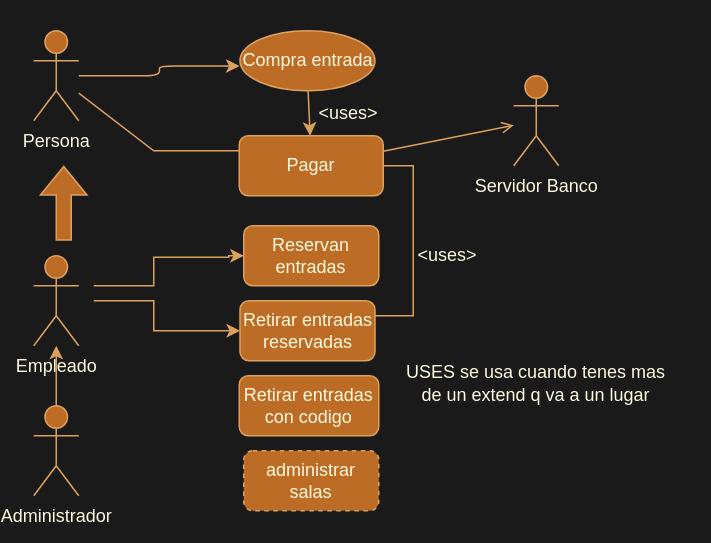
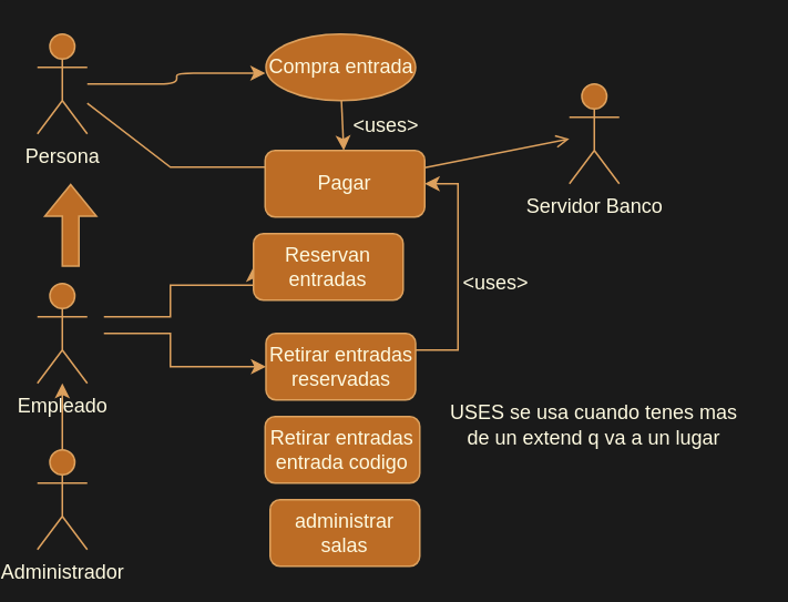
- <mxCell id="8" style="edgeStyle=orthogonalEdgeStyle;rounded=0;orthogonalLoop=1;jettySize=auto;html=1;strokeColor=#DDA15E;fontColor=default;fillColor=#BC6C25;labelBackgroundColor=none;entryX=1;entryY=0.5;entryDx=0;entryDy=0;endArrow=none;" edge="1" parent="1" source="9" target="12"><mxGeometry relative="1" as="geometry"><mxPoint x="300" y="120" as="targetPoint" /><Array as="points"><mxPoint x="273" y="210" /><mxPoint x="273" y="110" /></Array></mxGeometry></mxCell>
+ <mxCell id="8" style="edgeStyle=orthogonalEdgeStyle;rounded=0;orthogonalLoop=1;jettySize=auto;html=1;strokeColor=#DDA15E;fontColor=default;fillColor=#BC6C25;labelBackgroundColor=none;entryX=1;entryY=0.5;entryDx=0;entryDy=0;" edge="1" parent="1" source="9" target="12"><mxGeometry relative="1" as="geometry"><mxPoint x="300" y="120" as="targetPoint" /><Array as="points"><mxPoint x="273" y="210" /><mxPoint x="273" y="110" /></Array></mxGeometry></mxCell>
- <mxCell id="7" value="Reservan entradas" style="rounded=1;whiteSpace=wrap;html=1;strokeColor=#DDA15E;fontColor=#FEFAE0;fillColor=#BC6C25;labelBackgroundColor=none;" parent="1" vertex="1"><mxGeometry x="160" y="150" width="90" height="40" as="geometry" /></mxCell>
+ <mxCell id="7" value="Reservan entradas" style="rounded=1;whiteSpace=wrap;html=1;strokeColor=#DDA15E;fontColor=#FEFAE0;fillColor=#BC6C25;labelBackgroundColor=none;" parent="1" vertex="1"><mxGeometry x="150" y="140" width="90" height="40" as="geometry" /></mxCell>
- <mxCell id="23" value="Retirar entradas con codigo" style="rounded=1;whiteSpace=wrap;html=1;strokeColor=#DDA15E;fontColor=#FEFAE0;fillColor=#BC6C25;" vertex="1" parent="1"><mxGeometry x="157" y="250" width="93" height="40" as="geometry" /></mxCell>
+ <mxCell id="23" value="Retirar entradas entrada codigo" style="rounded=1;whiteSpace=wrap;html=1;strokeColor=#DDA15E;fontColor=#FEFAE0;fillColor=#BC6C25;" vertex="1" parent="1"><mxGeometry x="157" y="250" width="93" height="40" as="geometry" /></mxCell>
- <mxCell id="11" value="administrar salas" style="rounded=1;whiteSpace=wrap;html=1;strokeColor=#DDA15E;fontColor=#FEFAE0;fillColor=#BC6C25;labelBackgroundColor=none;dashed=1;" vertex="1" parent="1"><mxGeometry x="160" y="300" width="90" height="40" as="geometry" /></mxCell>
+ <mxCell id="11" value="administrar salas" style="rounded=1;whiteSpace=wrap;html=1;strokeColor=#DDA15E;fontColor=#FEFAE0;fillColor=#BC6C25;labelBackgroundColor=none;" vertex="1" parent="1"><mxGeometry x="160" y="300" width="90" height="40" as="geometry" /></mxCell>
